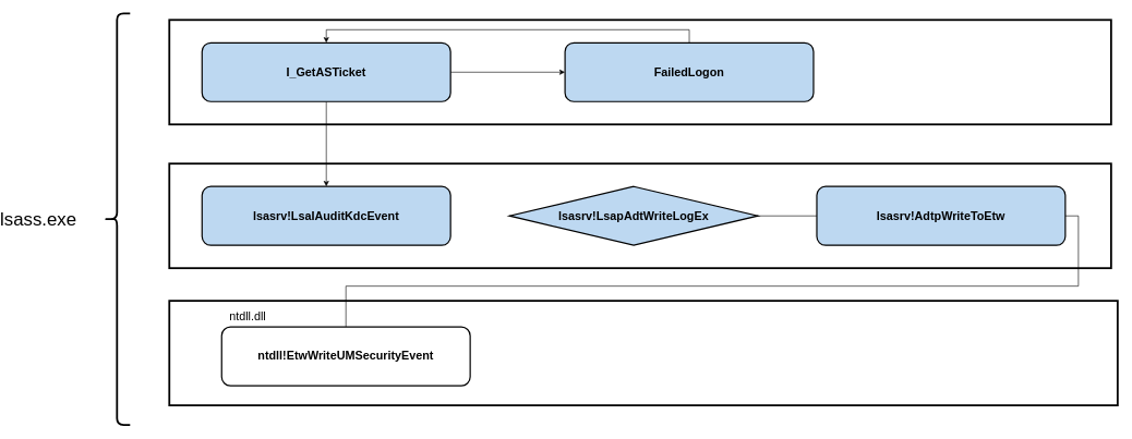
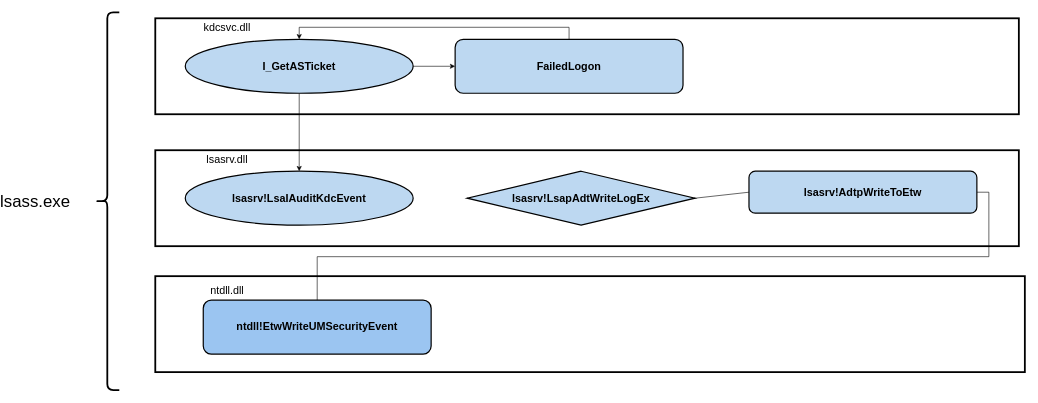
+ <mxCell id="15" value="&lt;font style=&quot;font-size: 18px;&quot;&gt;kdcsvc.dll&lt;/font&gt;" style="text;html=1;strokeColor=none;fillColor=none;align=center;verticalAlign=middle;whiteSpace=wrap;rounded=0;" vertex="1" parent="1"><mxGeometry x="340" y="30" width="60" height="30" as="geometry" /></mxCell>
- <mxCell id="18" value="&lt;b&gt;I_GetASTicket&lt;/b&gt;" style="rounded=1;whiteSpace=wrap;html=1;fontSize=18;strokeWidth=2;fillColor=#BDD8F1;" vertex="1" parent="1"><mxGeometry x="300" y="65" width="380" height="90" as="geometry" /></mxCell>
+ <mxCell id="18" value="&lt;b&gt;I_GetASTicket&lt;/b&gt;" style="ellipse;whiteSpace=wrap;html=1;fontSize=18;strokeWidth=2;fillColor=#BDD8F1;" vertex="1" parent="1"><mxGeometry x="300" y="65" width="380" height="90" as="geometry" /></mxCell>
- <mxCell id="20" value="&lt;b&gt;FailedLogon&lt;/b&gt;" style="rounded=1;whiteSpace=wrap;html=1;fontSize=18;strokeWidth=2;fillColor=#BDD8F1;" vertex="1" parent="1"><mxGeometry x="855" y="65" width="380" height="90" as="geometry" /></mxCell>
+ <mxCell id="20" value="&lt;b&gt;FailedLogon&lt;/b&gt;" style="rounded=1;whiteSpace=wrap;html=1;fontSize=18;strokeWidth=2;fillColor=#BDD8F1;" vertex="1" parent="1"><mxGeometry x="750" y="65" width="380" height="90" as="geometry" /></mxCell>
+ <mxCell id="6" value="&lt;font style=&quot;font-size: 18px;&quot;&gt;lsasrv.dll&lt;/font&gt;" style="text;html=1;strokeColor=none;fillColor=none;align=center;verticalAlign=middle;whiteSpace=wrap;rounded=0;" vertex="1" parent="1"><mxGeometry x="340" y="250" width="60" height="30" as="geometry" /></mxCell>
- <mxCell id="11" value="&lt;b&gt;lsasrv!LsaIAuditKdcEvent&lt;/b&gt;" style="rounded=1;whiteSpace=wrap;html=1;fontSize=18;strokeWidth=2;fillColor=#BDD8F1;" vertex="1" parent="1"><mxGeometry x="300" y="285" width="380" height="90" as="geometry" /></mxCell>
+ <mxCell id="11" value="&lt;b&gt;lsasrv!LsaIAuditKdcEvent&lt;/b&gt;" style="ellipse;whiteSpace=wrap;html=1;fontSize=18;strokeWidth=2;fillColor=#BDD8F1;" vertex="1" parent="1"><mxGeometry x="300" y="285" width="380" height="90" as="geometry" /></mxCell>
- <mxCell id="8" value="&lt;b&gt;lsasrv!AdtpWriteToEtw&lt;/b&gt;" style="rounded=1;whiteSpace=wrap;html=1;fontSize=18;strokeWidth=2;fillColor=#BDD8F1;" vertex="1" parent="1"><mxGeometry x="1240" y="285" width="380" height="90" as="geometry" /></mxCell>
+ <mxCell id="8" value="&lt;b&gt;lsasrv!AdtpWriteToEtw&lt;/b&gt;" style="rounded=1;whiteSpace=wrap;html=1;fontSize=18;strokeWidth=2;fillColor=#BDD8F1;" vertex="1" parent="1"><mxGeometry x="1240" y="285" width="380" height="70" as="geometry" /></mxCell>
- <mxCell id="13" value="&lt;b&gt;ntdll!EtwWriteUMSecurityEvent&lt;/b&gt;" style="rounded=1;whiteSpace=wrap;html=1;fontSize=18;strokeWidth=2;fillColor=#ffffff;" vertex="1" parent="1"><mxGeometry x="330" y="500" width="380" height="90" as="geometry" /></mxCell>
+ <mxCell id="13" value="&lt;b&gt;ntdll!EtwWriteUMSecurityEvent&lt;/b&gt;" style="rounded=1;whiteSpace=wrap;html=1;fontSize=18;strokeWidth=2;fillColor=#9BC5F1;" vertex="1" parent="1"><mxGeometry x="330" y="500" width="380" height="90" as="geometry" /></mxCell>
